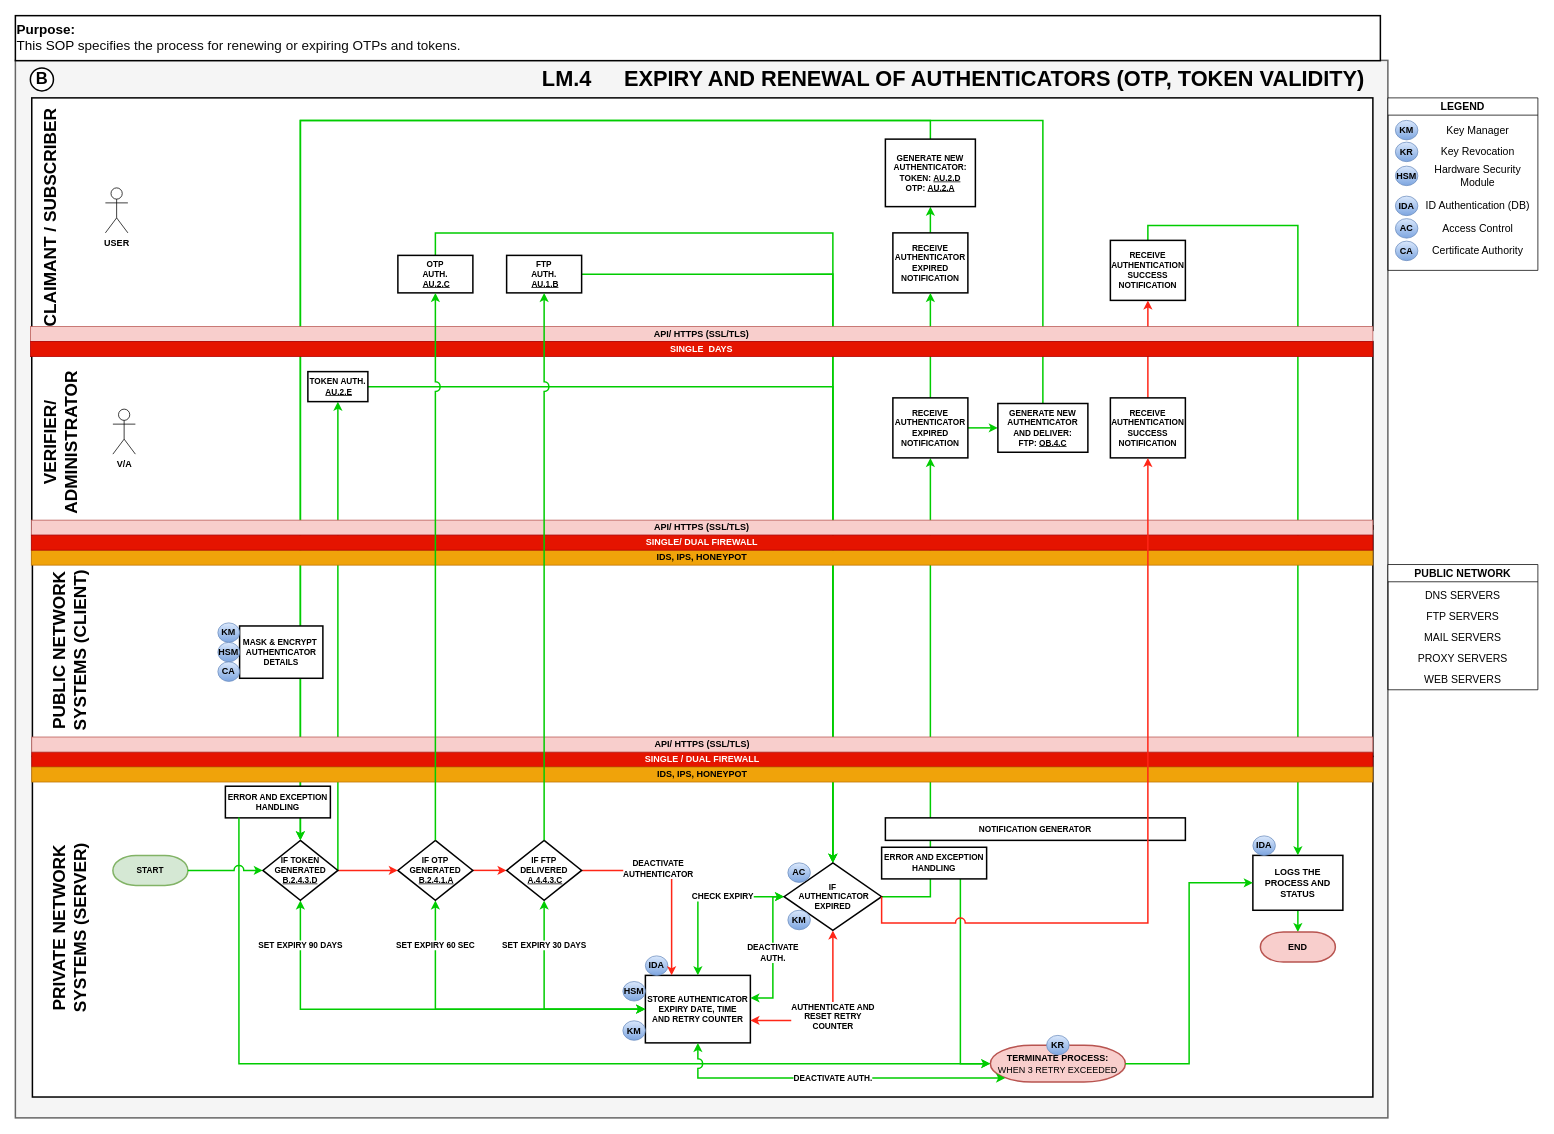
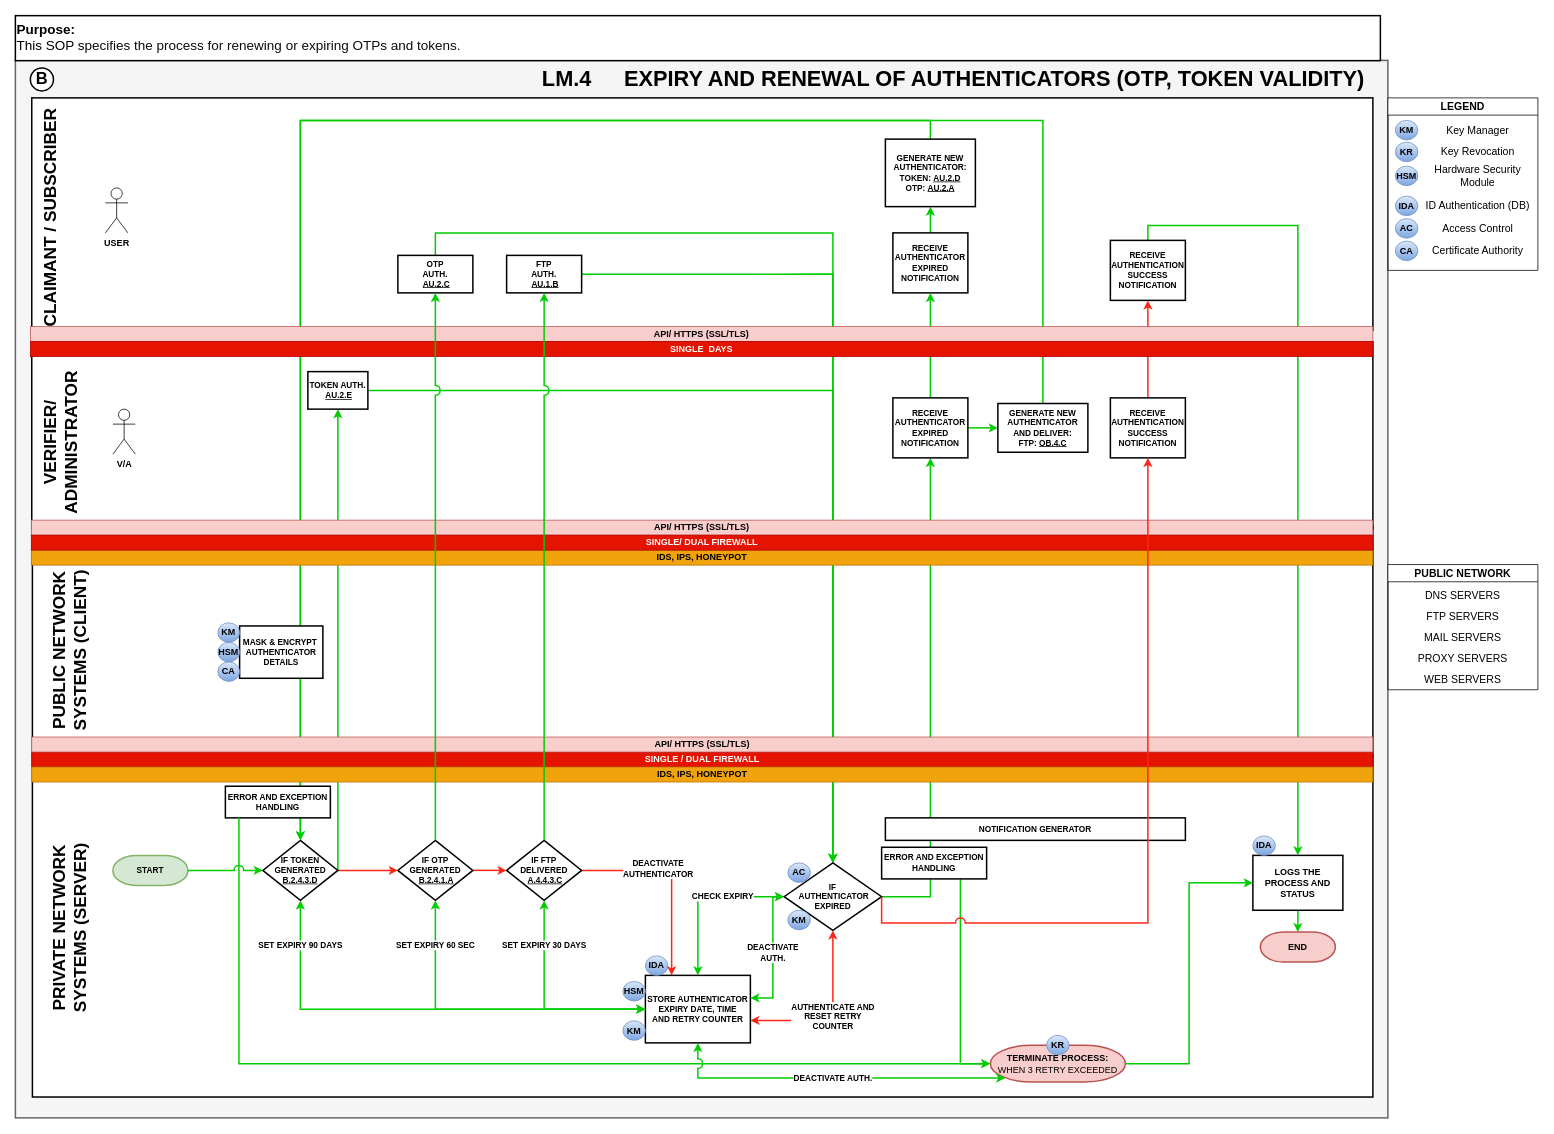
- <mxCell id="57" value="TOKEN&amp;nbsp;AUTH.&lt;br&gt;&amp;nbsp;&lt;u&gt;AU.2.E&lt;/u&gt;" style="rounded=0;whiteSpace=wrap;html=1;fontStyle=1;strokeWidth=2;fontSize=11;fillColor=default;strokeColor=default;shape=label;" parent="1" vertex="1"><mxGeometry x="410" y="495" width="80" height="40" as="geometry" /></mxCell>
+ <mxCell id="57" value="TOKEN&amp;nbsp;AUTH.&lt;br&gt;&amp;nbsp;&lt;u&gt;AU.2.E&lt;/u&gt;" style="rounded=0;whiteSpace=wrap;html=1;fontStyle=1;strokeWidth=2;fontSize=11;fillColor=default;strokeColor=default;shape=label;" parent="1" vertex="1"><mxGeometry x="410" y="495" width="80" height="50" as="geometry" /></mxCell>
